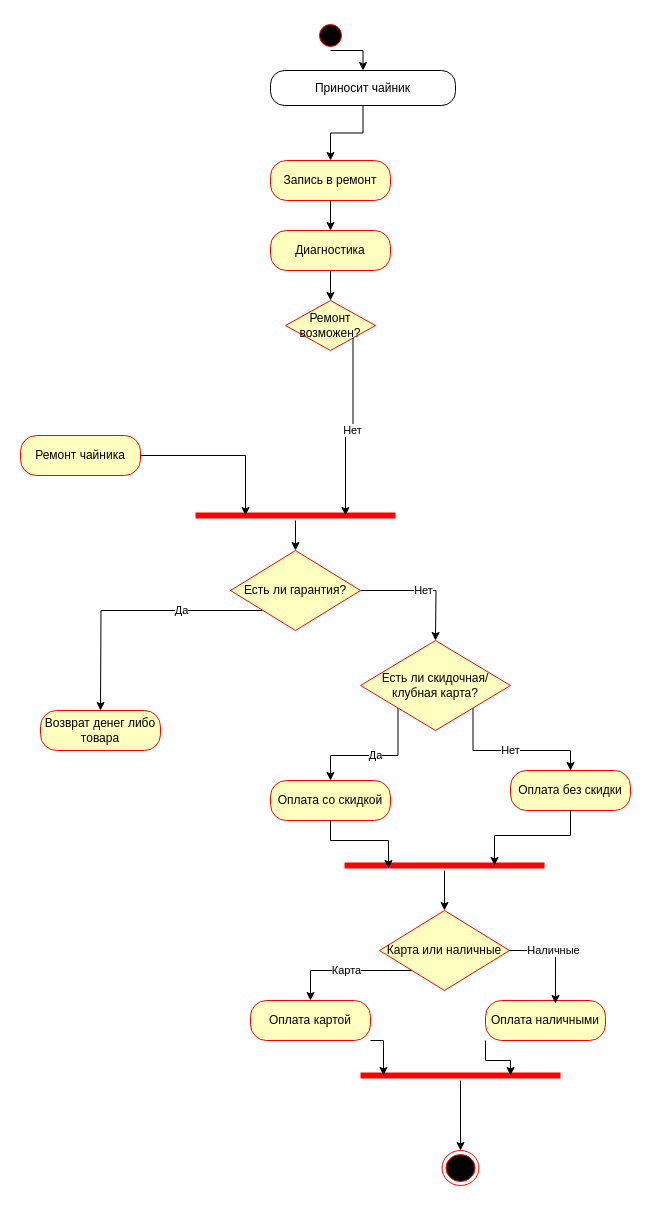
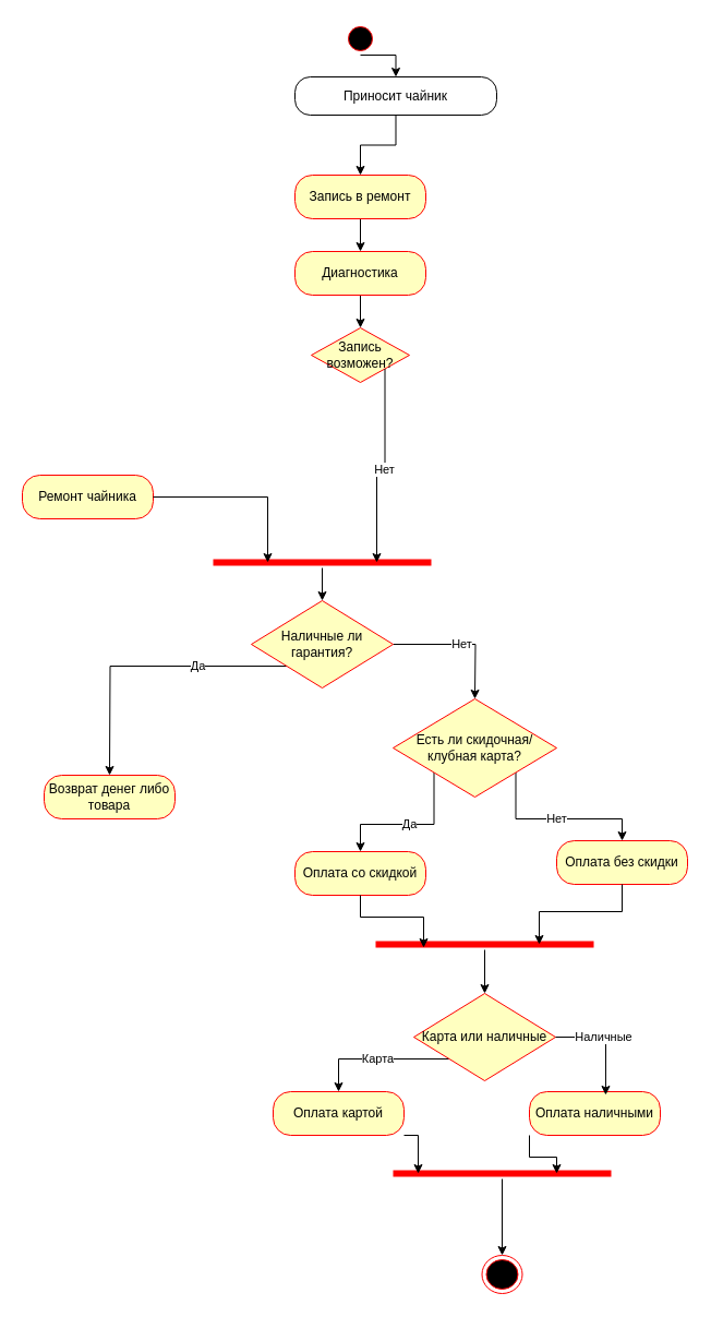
- <mxCell id="10" value="Ремонт возможен?" style="rhombus;whiteSpace=wrap;html=1;fontColor=#000000;fillColor=#ffffc0;strokeColor=#ff0000;" vertex="1" parent="1"><mxGeometry x="285" y="300" width="90" height="50" as="geometry" /></mxCell>
+ <mxCell id="10" value="Запись возможен?" style="rhombus;whiteSpace=wrap;html=1;fontColor=#000000;fillColor=#ffffc0;strokeColor=#ff0000;" vertex="1" parent="1"><mxGeometry x="285" y="300" width="90" height="50" as="geometry" /></mxCell>
- <mxCell id="18" value="Есть ли гарантия?" style="rhombus;whiteSpace=wrap;html=1;fontColor=#000000;fillColor=#ffffc0;strokeColor=#ff0000;" vertex="1" parent="1"><mxGeometry x="230" y="550" width="130" height="80" as="geometry" /></mxCell>
+ <mxCell id="18" value="Наличные ли гарантия?" style="rhombus;whiteSpace=wrap;html=1;fontColor=#000000;fillColor=#ffffc0;strokeColor=#ff0000;" vertex="1" parent="1"><mxGeometry x="230" y="550" width="130" height="80" as="geometry" /></mxCell>
